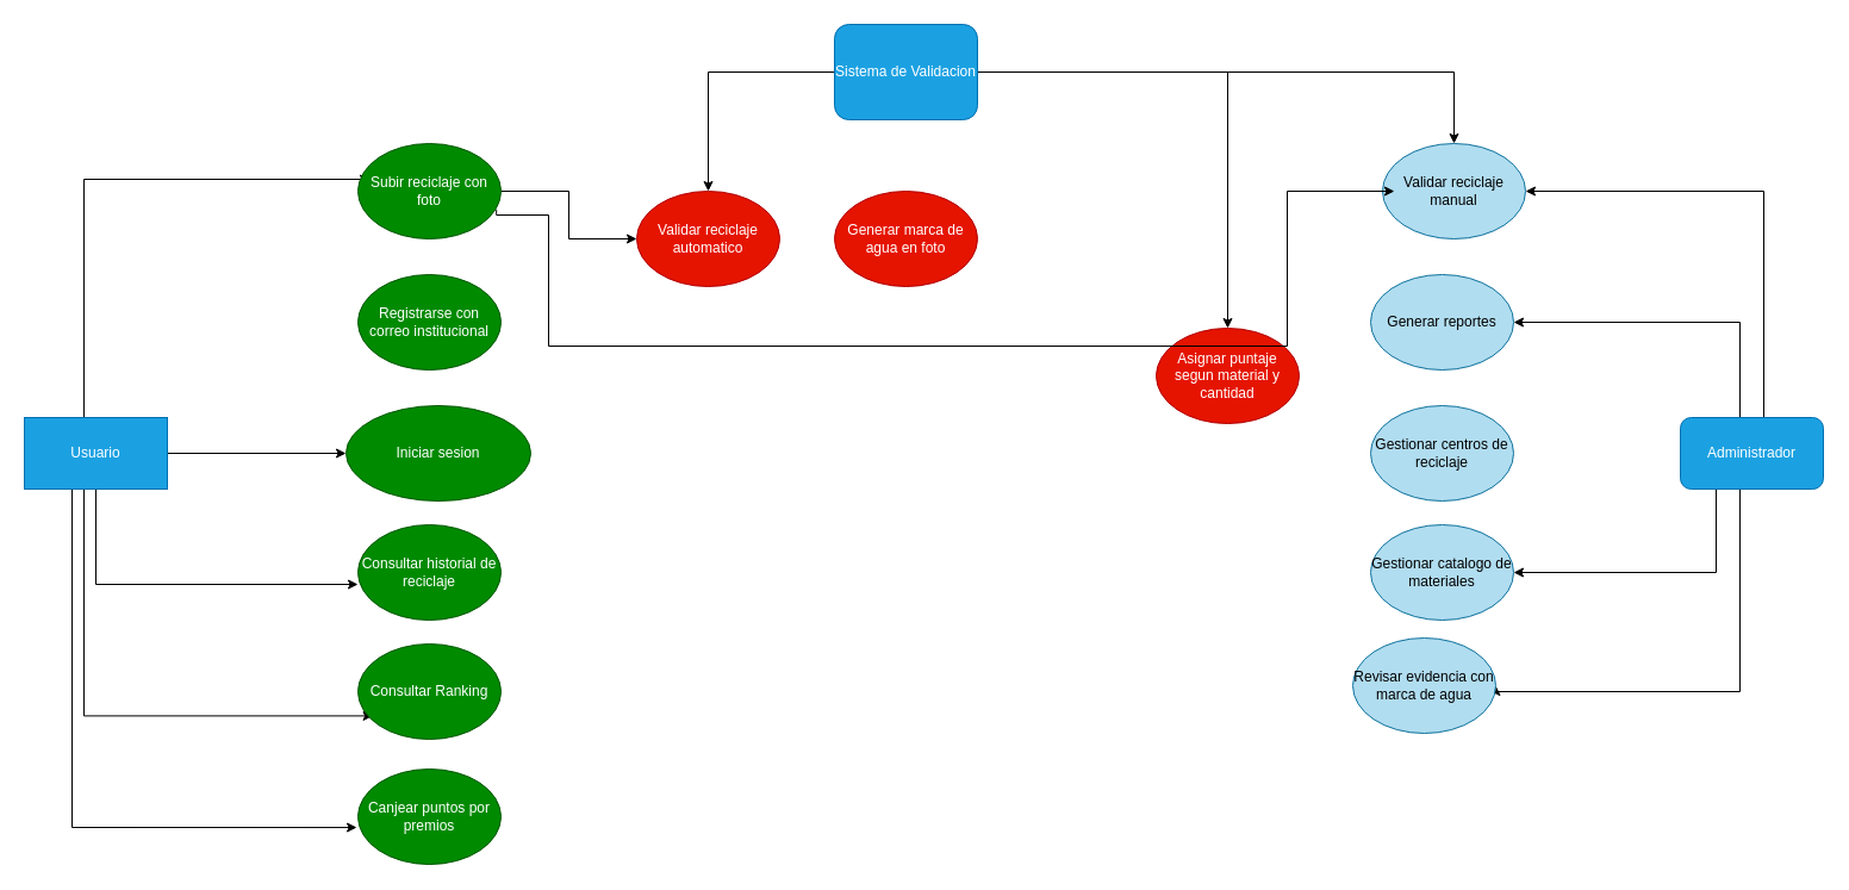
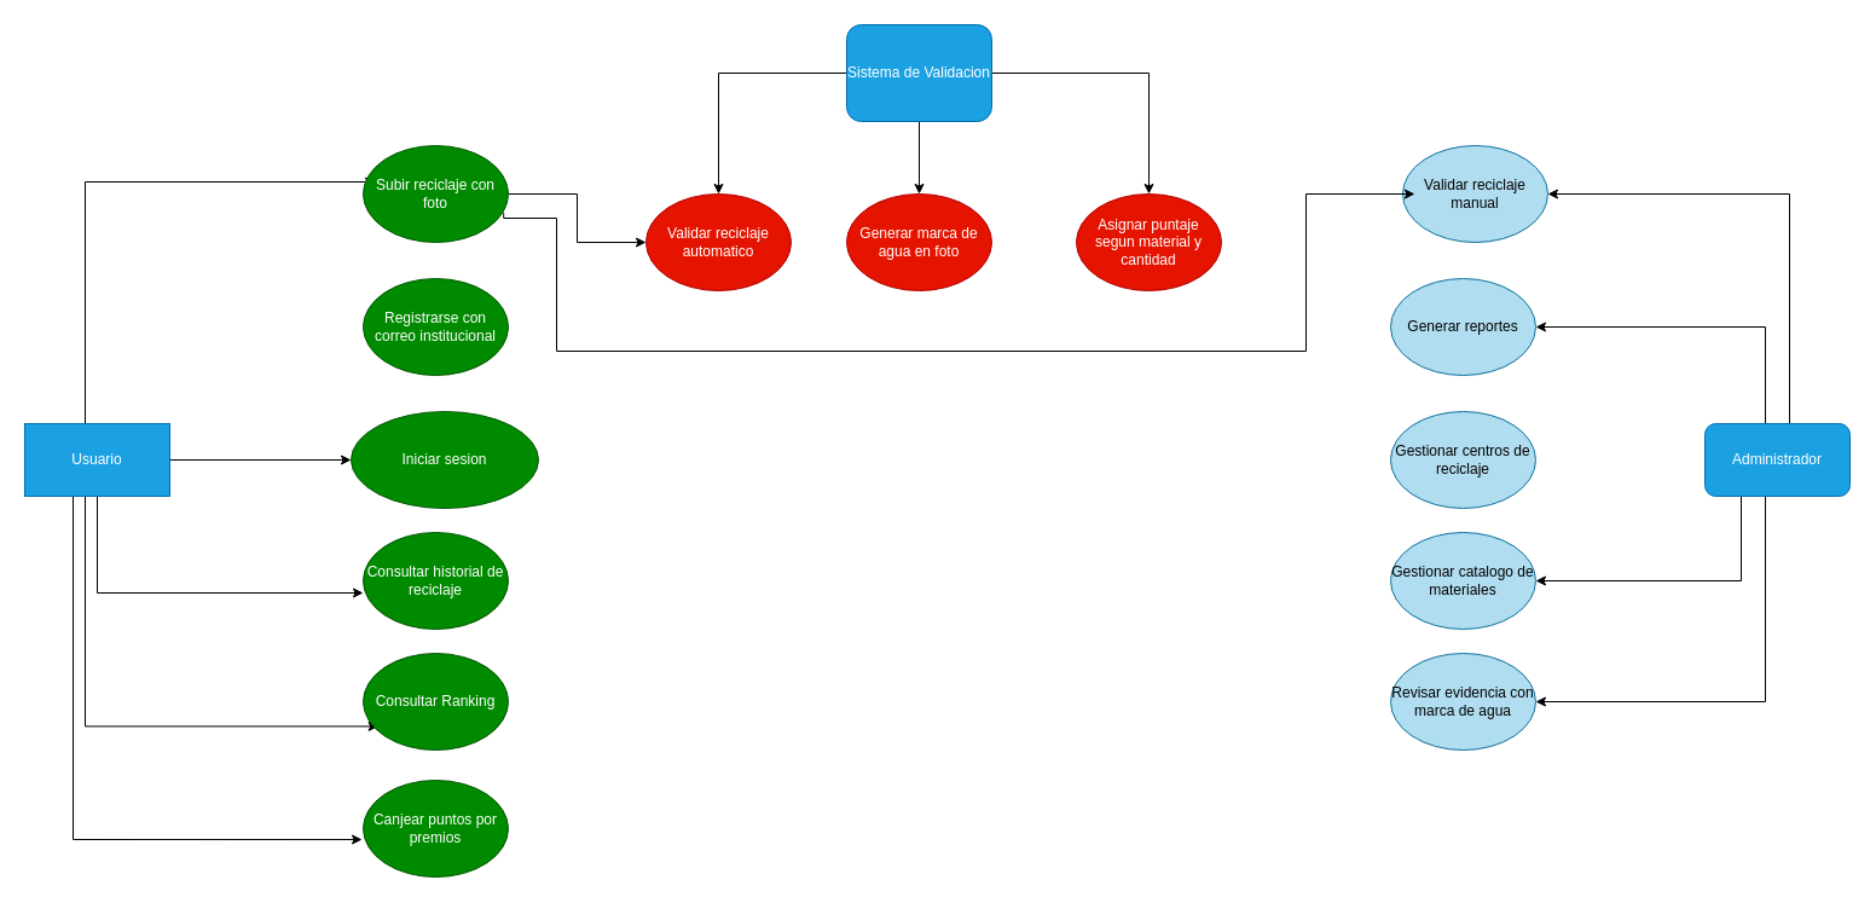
- <mxCell id="16" style="edgeStyle=orthogonalEdgeStyle;rounded=0;orthogonalLoop=1;jettySize=auto;html=1;" edge="1" parent="1" source="18" target="27"><mxGeometry relative="1" as="geometry" /></mxCell>
+ <mxCell id="16" style="edgeStyle=orthogonalEdgeStyle;rounded=0;orthogonalLoop=1;jettySize=auto;html=1;entryX=0.5;entryY=0;entryDx=0;entryDy=0;" edge="1" parent="1" source="18" target="20"><mxGeometry relative="1" as="geometry" /></mxCell>
- <mxCell id="21" value="Asignar puntaje segun material y cantidad" style="ellipse;whiteSpace=wrap;html=1;fillColor=#e51400;fontColor=#ffffff;strokeColor=#B20000;" vertex="1" parent="1"><mxGeometry x="970" y="275" width="120" height="80" as="geometry" /></mxCell>
+ <mxCell id="21" value="Asignar puntaje segun material y cantidad" style="ellipse;whiteSpace=wrap;html=1;fillColor=#e51400;fontColor=#ffffff;strokeColor=#B20000;" vertex="1" parent="1"><mxGeometry x="890" y="160" width="120" height="80" as="geometry" /></mxCell>
- <mxCell id="31" value="Revisar evidencia con marca de agua" style="ellipse;whiteSpace=wrap;html=1;fillColor=#b1ddf0;strokeColor=#10739e;" vertex="1" parent="1"><mxGeometry x="1135" y="535" width="120" height="80" as="geometry" /></mxCell>
+ <mxCell id="31" value="Revisar evidencia con marca de agua" style="ellipse;whiteSpace=wrap;html=1;fillColor=#b1ddf0;strokeColor=#10739e;" vertex="1" parent="1"><mxGeometry x="1150" y="540" width="120" height="80" as="geometry" /></mxCell>
